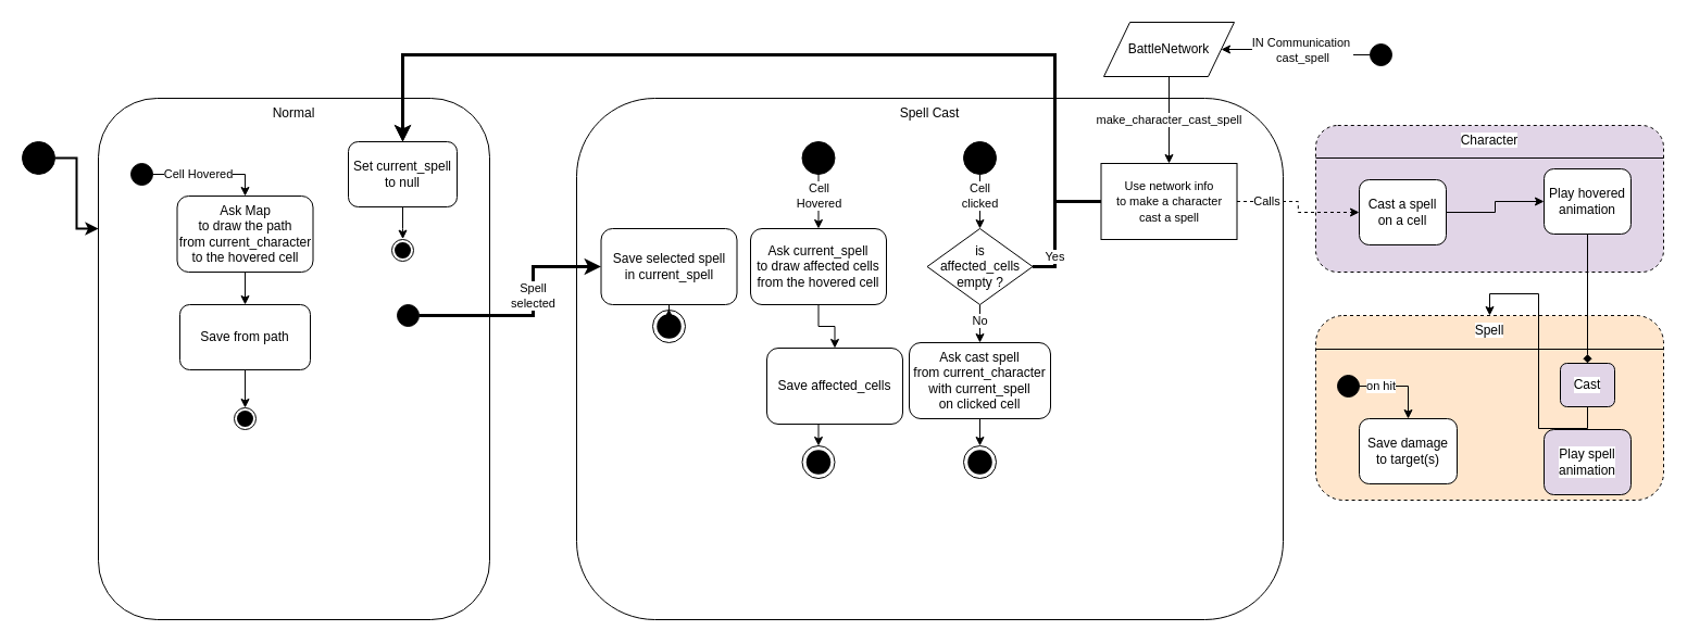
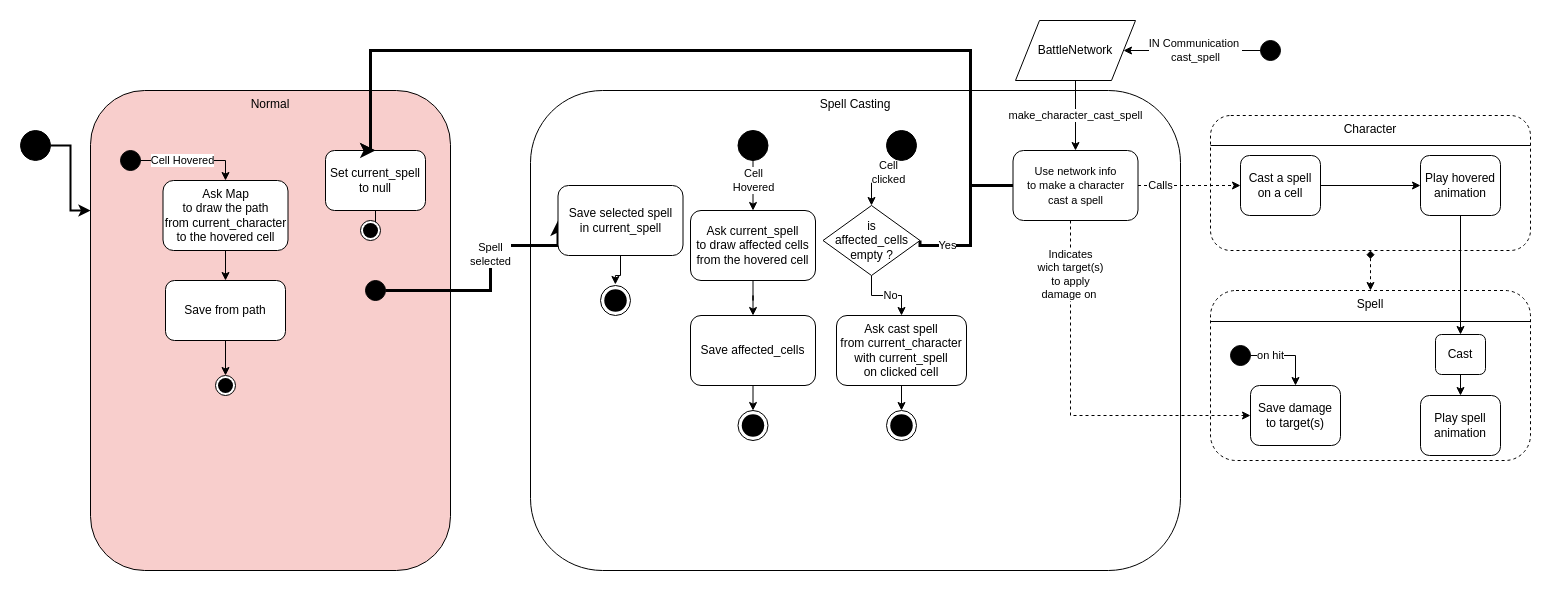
- <mxCell id="64" value="BattleNetwork" style="shape=parallelogram;perimeter=parallelogramPerimeter;whiteSpace=wrap;html=1;labelBackgroundColor=#ffffff;align=center;" parent="1" vertex="1"><mxGeometry x="1015" y="20" width="120" height="50" as="geometry" /></mxCell>
+ <mxCell id="64" value="BattleNetwork" style="shape=parallelogram;perimeter=parallelogramPerimeter;whiteSpace=wrap;html=1;labelBackgroundColor=#ffffff;align=center;" parent="1" vertex="1"><mxGeometry x="1015" y="20" width="120" height="60" as="geometry" /></mxCell>
- <mxCell id="14" value="Normal" style="rounded=1;whiteSpace=wrap;html=1;fontSize=12;glass=0;strokeWidth=1;shadow=0;verticalAlign=top;horizontal=1;" parent="1" vertex="1"><mxGeometry x="90" y="90" width="360" height="480" as="geometry" /></mxCell>
+ <mxCell id="14" value="Normal" style="rounded=1;whiteSpace=wrap;html=1;fontSize=12;glass=0;strokeWidth=1;shadow=0;verticalAlign=top;horizontal=1;fillColor=#f8cecc;" parent="1" vertex="1"><mxGeometry x="90" y="90" width="360" height="480" as="geometry" /></mxCell>
- <mxCell id="15" value="Spell Cast" style="rounded=1;whiteSpace=wrap;html=1;fontSize=12;glass=0;strokeWidth=1;shadow=0;verticalAlign=top;labelBackgroundColor=#ffffff;labelBorderColor=none;align=center;" parent="1" vertex="1"><mxGeometry x="530" y="90" width="650" height="480" as="geometry" /></mxCell>
+ <mxCell id="15" value="Spell Casting" style="rounded=1;whiteSpace=wrap;html=1;fontSize=12;glass=0;strokeWidth=1;shadow=0;verticalAlign=top;labelBackgroundColor=#ffffff;labelBorderColor=none;align=center;" parent="1" vertex="1"><mxGeometry x="530" y="90" width="650" height="480" as="geometry" /></mxCell>
- <mxCell id="48" value="Set current_spell&lt;br&gt;to null" style="rounded=1;whiteSpace=wrap;html=1;fillColor=#FFFFFF;gradientColor=none;" parent="1" vertex="1"><mxGeometry x="320" y="130" width="100" height="60" as="geometry" /></mxCell>
+ <mxCell id="48" value="Set current_spell&lt;br&gt;to null" style="rounded=1;whiteSpace=wrap;html=1;fillColor=#FFFFFF;gradientColor=none;" parent="1" vertex="1"><mxGeometry x="325" y="150" width="100" height="60" as="geometry" /></mxCell>
- <mxCell id="3" value="Character" style="rounded=1;whiteSpace=wrap;html=1;labelBackgroundColor=#ffffff;align=center;dashed=1;verticalAlign=top;fillColor=#e1d5e7;" parent="2" vertex="1"><mxGeometry width="320" height="135" as="geometry" /></mxCell>
+ <mxCell id="3" value="Character" style="rounded=1;whiteSpace=wrap;html=1;labelBackgroundColor=#ffffff;align=center;dashed=1;verticalAlign=top;" parent="2" vertex="1"><mxGeometry width="320" height="135" as="geometry" /></mxCell>
- <mxCell id="62" value="&lt;span style=&quot;font-size: 11px ; background-color: rgb(255 , 255 , 255)&quot;&gt;Use network info &lt;br&gt;to make a character &lt;br&gt;cast a spell&lt;/span&gt;" style="whiteSpace=wrap;html=1;fillColor=#FFFFFF;gradientColor=none;rounded=0;" parent="1" vertex="1"><mxGeometry x="1012.5" y="150" width="125" height="70" as="geometry" /></mxCell>
+ <mxCell id="62" value="&lt;span style=&quot;font-size: 11px ; background-color: rgb(255 , 255 , 255)&quot;&gt;Use network info &lt;br&gt;to make a character &lt;br&gt;cast a spell&lt;/span&gt;" style="rounded=1;whiteSpace=wrap;html=1;fillColor=#FFFFFF;gradientColor=none;" parent="1" vertex="1"><mxGeometry x="1012.5" y="150" width="125" height="70" as="geometry" /></mxCell>
- <mxCell id="66" value="Cast a spell&lt;br&gt;on a cell" style="rounded=1;whiteSpace=wrap;html=1;labelBackgroundColor=#ffffff;align=center;" parent="1" vertex="1"><mxGeometry x="1250" y="165" width="80" height="60" as="geometry" /></mxCell>
+ <mxCell id="66" value="Cast a spell&lt;br&gt;on a cell" style="rounded=1;whiteSpace=wrap;html=1;labelBackgroundColor=#ffffff;align=center;" parent="1" vertex="1"><mxGeometry x="1240" y="155" width="80" height="60" as="geometry" /></mxCell>
- <mxCell id="46" value="Save selected spell&lt;br&gt;in current_spell" style="rounded=1;whiteSpace=wrap;html=1;fillColor=#FFFFFF;gradientColor=none;" parent="1" vertex="1"><mxGeometry x="552.5" y="210" width="125" height="70" as="geometry" /></mxCell>
+ <mxCell id="46" value="Save selected spell&lt;br&gt;in current_spell" style="rounded=1;whiteSpace=wrap;html=1;fillColor=#FFFFFF;gradientColor=none;" parent="1" vertex="1"><mxGeometry x="557.5" y="185" width="125" height="70" as="geometry" /></mxCell>
- <mxCell id="42" value="is&lt;br&gt;affected_cells&lt;br&gt;empty ?&lt;br&gt;" style="rhombus;whiteSpace=wrap;html=1;verticalAlign=middle;" parent="1" vertex="1"><mxGeometry x="852.5" y="210" width="97" height="70" as="geometry" /></mxCell>
+ <mxCell id="42" value="is&lt;br&gt;affected_cells&lt;br&gt;empty ?&lt;br&gt;" style="rhombus;whiteSpace=wrap;html=1;verticalAlign=middle;" parent="1" vertex="1"><mxGeometry x="822.5" y="205" width="97" height="70" as="geometry" /></mxCell>
+ <mxCell id="76" style="edgeStyle=orthogonalEdgeStyle;rounded=0;orthogonalLoop=1;jettySize=auto;html=1;exitX=0.5;exitY=1;exitDx=0;exitDy=0;entryX=0.5;entryY=0;entryDx=0;entryDy=0;startArrow=diamond;startFill=1;dashed=1;" parent="1" source="3" target="6" edge="1"><mxGeometry relative="1" as="geometry" /></mxCell>
- <mxCell id="69" style="edgeStyle=orthogonalEdgeStyle;rounded=0;orthogonalLoop=1;jettySize=auto;html=1;exitX=0.5;exitY=1;exitDx=0;exitDy=0;strokeWidth=1;endArrow=diamond;" parent="1" source="67" target="11" edge="1"><mxGeometry relative="1" as="geometry" /></mxCell>
+ <mxCell id="69" style="edgeStyle=orthogonalEdgeStyle;rounded=0;orthogonalLoop=1;jettySize=auto;html=1;exitX=0.5;exitY=1;exitDx=0;exitDy=0;strokeWidth=1;" parent="1" source="67" target="11" edge="1"><mxGeometry relative="1" as="geometry" /></mxCell>
- <mxCell id="10" style="edgeStyle=orthogonalEdgeStyle;rounded=0;orthogonalLoop=1;jettySize=auto;html=1;exitX=0.5;exitY=1;exitDx=0;exitDy=0;" edge="1" parent="5" source="11" target="6"><mxGeometry relative="1" as="geometry" /></mxCell>
+ <mxCell id="10" style="edgeStyle=orthogonalEdgeStyle;rounded=0;orthogonalLoop=1;jettySize=auto;html=1;exitX=0.5;exitY=1;exitDx=0;exitDy=0;entryX=0.5;entryY=0;entryDx=0;entryDy=0;" edge="1" parent="5" source="11" target="12"><mxGeometry relative="1" as="geometry" /></mxCell>
- <mxCell id="11" value="Cast" style="rounded=1;whiteSpace=wrap;html=1;labelBackgroundColor=#ffffff;align=center;fillColor=#e1d5e7;" parent="5" vertex="1"><mxGeometry x="225" y="44" width="50" height="40" as="geometry" /></mxCell>
+ <mxCell id="11" value="Cast" style="rounded=1;whiteSpace=wrap;html=1;labelBackgroundColor=#ffffff;align=center;" parent="5" vertex="1"><mxGeometry x="225" y="44" width="50" height="40" as="geometry" /></mxCell>
- <mxCell id="29" value="Save affected_cells" style="rounded=1;whiteSpace=wrap;html=1;fillColor=#FFFFFF;gradientColor=none;" parent="1" vertex="1"><mxGeometry x="705" y="320" width="125" height="70" as="geometry" /></mxCell>
+ <mxCell id="29" value="Save affected_cells" style="rounded=1;whiteSpace=wrap;html=1;fillColor=#FFFFFF;gradientColor=none;" parent="1" vertex="1"><mxGeometry x="690" y="315" width="125" height="70" as="geometry" /></mxCell>
- <mxCell id="6" value="Spell" style="rounded=1;whiteSpace=wrap;html=1;labelBackgroundColor=#ffffff;align=center;dashed=1;verticalAlign=top;fillColor=#ffe6cc;" parent="5" vertex="1"><mxGeometry width="320" height="170" as="geometry" /></mxCell>
+ <mxCell id="6" value="Spell" style="rounded=1;whiteSpace=wrap;html=1;labelBackgroundColor=#ffffff;align=center;dashed=1;verticalAlign=top;" parent="5" vertex="1"><mxGeometry width="320" height="170" as="geometry" /></mxCell>
+ <mxCell id="61" value="Indicates &lt;br&gt;wich target(s)&lt;br&gt;to apply &lt;br&gt;damage on&amp;nbsp;" style="edgeStyle=orthogonalEdgeStyle;rounded=0;orthogonalLoop=1;jettySize=auto;html=1;entryX=0;entryY=0.5;entryDx=0;entryDy=0;dashed=1;" parent="1" source="62" target="9" edge="1"><mxGeometry x="-0.714" relative="1" as="geometry"><Array as="points"><mxPoint x="1070" y="415" /></Array><mxPoint as="offset" /></mxGeometry></mxCell>
- <mxCell id="12" value="Play spell&lt;br&gt;animation" style="rounded=1;whiteSpace=wrap;html=1;labelBackgroundColor=#ffffff;align=center;fillColor=#e1d5e7;" parent="5" vertex="1"><mxGeometry x="210" y="105" width="80" height="60" as="geometry" /></mxCell>
+ <mxCell id="12" value="Play spell&lt;br&gt;animation" style="rounded=1;whiteSpace=wrap;html=1;labelBackgroundColor=#ffffff;align=center;" parent="5" vertex="1"><mxGeometry x="210" y="105" width="80" height="60" as="geometry" /></mxCell>
